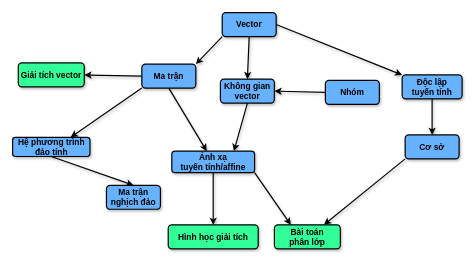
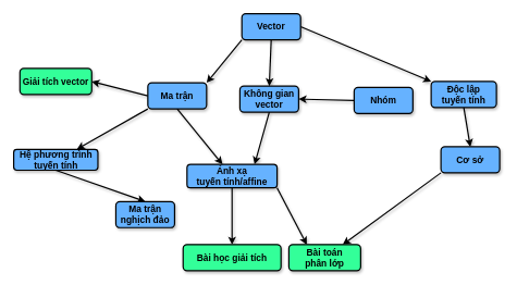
- <mxCell id="9" value="&lt;font style=&quot;font-size: 14px&quot;&gt;&lt;b&gt;Ma trận&lt;/b&gt;&lt;/font&gt;" style="whiteSpace=wrap;html=1;strokeWidth=2;fillColor=#66B2FF;shadow=1;rounded=1;" vertex="1" parent="1"><mxGeometry x="236" y="106" width="90" height="40" as="geometry" /></mxCell>
+ <mxCell id="9" value="&lt;font style=&quot;font-size: 14px&quot;&gt;&lt;b&gt;Ma trận&lt;/b&gt;&lt;/font&gt;" style="whiteSpace=wrap;html=1;strokeWidth=2;fillColor=#66B2FF;shadow=1;rounded=1;" vertex="1" parent="1"><mxGeometry x="226" y="126" width="90" height="40" as="geometry" /></mxCell>
- <mxCell id="13" value="&lt;span style=&quot;font-size: 14px&quot;&gt;&lt;b&gt;Độc lập &lt;br&gt;tuyến tính&lt;/b&gt;&lt;/span&gt;" style="whiteSpace=wrap;html=1;strokeWidth=2;fillColor=#66B2FF;shadow=1;rounded=1;" vertex="1" parent="1"><mxGeometry x="670" y="124" width="100" height="40" as="geometry" /></mxCell>
+ <mxCell id="13" value="&lt;span style=&quot;font-size: 14px&quot;&gt;&lt;b&gt;Độc lập &lt;br&gt;tuyến tính&lt;/b&gt;&lt;/span&gt;" style="whiteSpace=wrap;html=1;strokeWidth=2;fillColor=#66B2FF;shadow=1;rounded=1;" vertex="1" parent="1"><mxGeometry x="660" y="124" width="100" height="40" as="geometry" /></mxCell>
- <mxCell id="17" value="&lt;font style=&quot;font-size: 14px&quot;&gt;&lt;b&gt;Hệ phương trình đảo tính&lt;/b&gt;&lt;/font&gt;" style="whiteSpace=wrap;html=1;strokeWidth=2;fillColor=#66B2FF;shadow=1;rounded=1;" vertex="1" parent="1"><mxGeometry x="20.5" y="228" width="129" height="32" as="geometry" /></mxCell>
+ <mxCell id="17" value="&lt;font style=&quot;font-size: 14px&quot;&gt;&lt;b&gt;Hệ phương trình tuyến tính&lt;/b&gt;&lt;/font&gt;" style="whiteSpace=wrap;html=1;strokeWidth=2;fillColor=#66B2FF;shadow=1;rounded=1;" vertex="1" parent="1"><mxGeometry x="20.5" y="228" width="129" height="32" as="geometry" /></mxCell>
- <mxCell id="23" value="&lt;font style=&quot;font-size: 14px&quot;&gt;&lt;b&gt;Hình học giải tích&lt;br&gt;&lt;/b&gt;&lt;/font&gt;" style="whiteSpace=wrap;html=1;strokeWidth=2;fillColor=#33FF99;shadow=1;rounded=1;" vertex="1" parent="1"><mxGeometry x="280" y="374" width="150" height="40" as="geometry" /></mxCell>
+ <mxCell id="23" value="&lt;font style=&quot;font-size: 14px&quot;&gt;&lt;b&gt;Bài học giải tích&lt;br&gt;&lt;/b&gt;&lt;/font&gt;" style="whiteSpace=wrap;html=1;strokeWidth=2;fillColor=#33FF99;shadow=1;rounded=1;" vertex="1" parent="1"><mxGeometry x="280" y="374" width="150" height="40" as="geometry" /></mxCell>
- <mxCell id="24" value="&lt;span style=&quot;font-size: 14px&quot;&gt;&lt;b&gt;Bài toán &lt;br&gt;phân lớp&lt;/b&gt;&lt;/span&gt;" style="whiteSpace=wrap;html=1;strokeWidth=2;fillColor=#33FF99;shadow=1;rounded=1;" vertex="1" parent="1"><mxGeometry x="457" y="374" width="110" height="40" as="geometry" /></mxCell>
+ <mxCell id="24" value="&lt;span style=&quot;font-size: 14px&quot;&gt;&lt;b&gt;Bài toán &lt;br&gt;phân lớp&lt;/b&gt;&lt;/span&gt;" style="whiteSpace=wrap;html=1;strokeWidth=2;fillColor=#33FF99;shadow=1;rounded=1;" vertex="1" parent="1"><mxGeometry x="442" y="374" width="110" height="40" as="geometry" /></mxCell>
